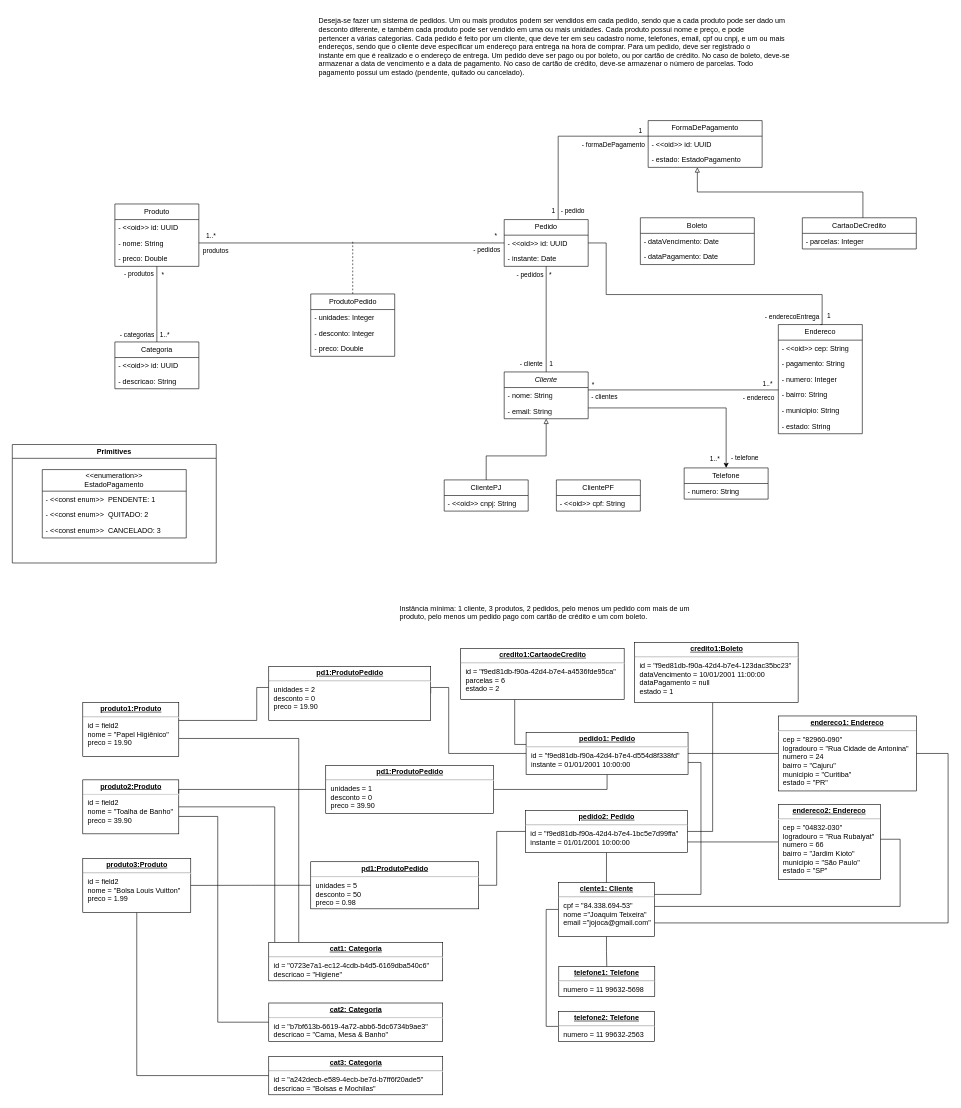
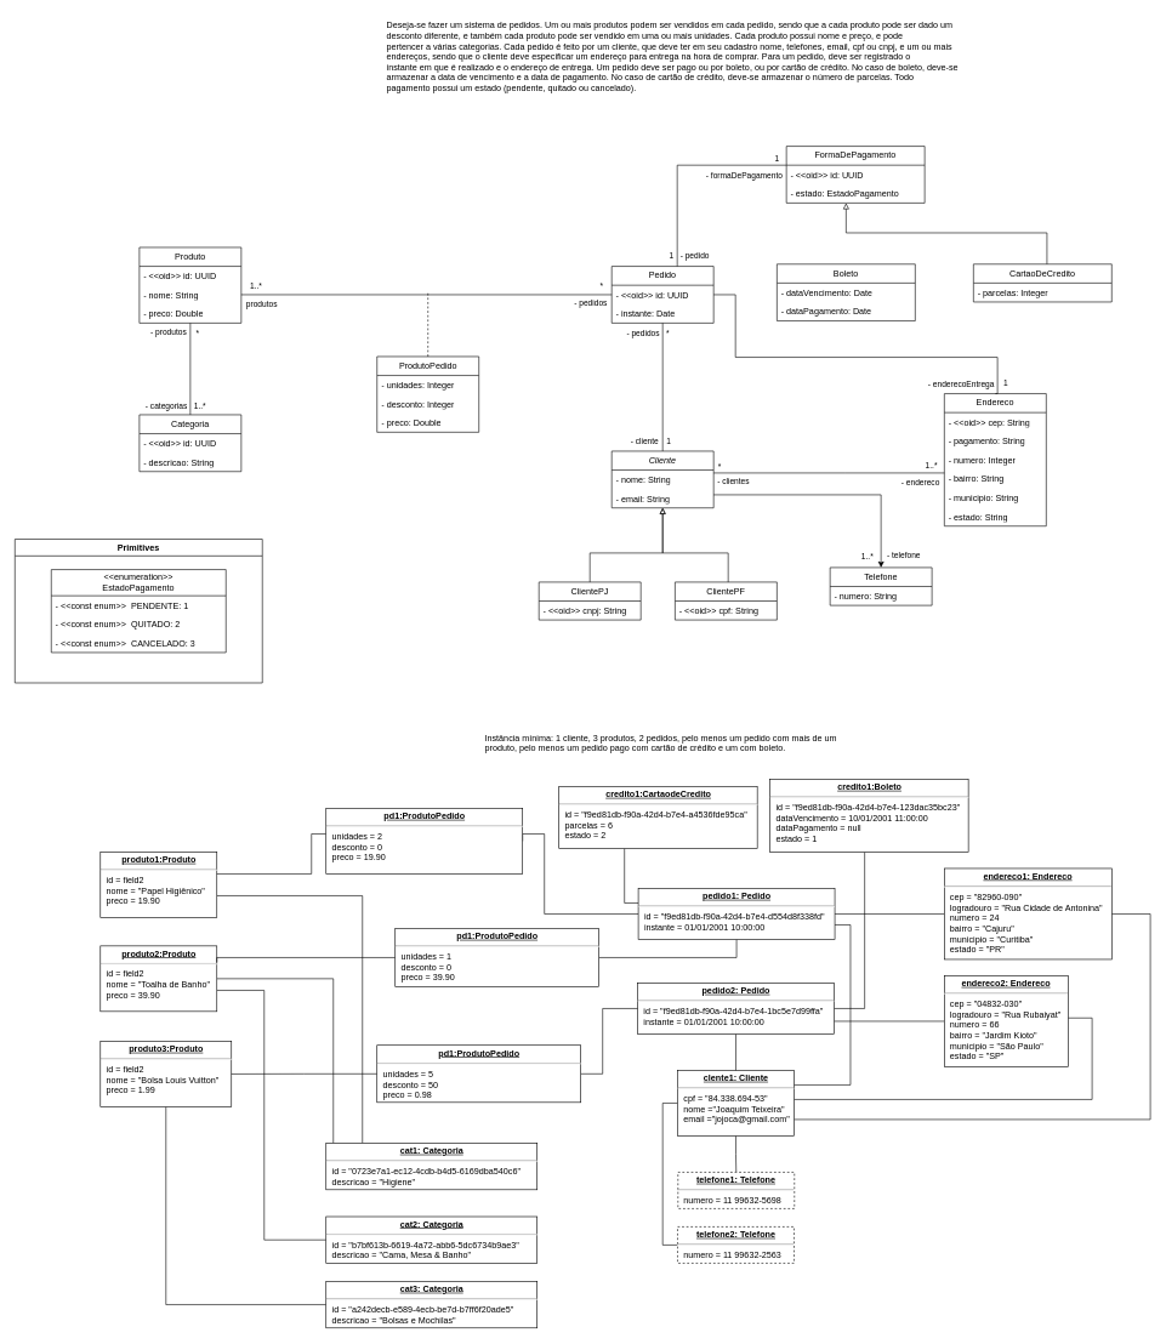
+ <mxCell id="29" style="edgeStyle=orthogonalEdgeStyle;rounded=0;orthogonalLoop=1;jettySize=auto;html=1;endArrow=none;endFill=0;startArrow=block;startFill=0;" edge="1" parent="1" source="35" target="45"><mxGeometry relative="1" as="geometry"><Array as="points"><mxPoint x="910" y="759" /><mxPoint x="1000" y="759" /></Array></mxGeometry></mxCell>
- <mxCell id="103" value="&lt;p style=&quot;margin:0px;margin-top:4px;text-align:center;text-decoration:underline;&quot;&gt;&lt;b&gt;telefone1: Telefone&lt;/b&gt;&lt;/p&gt;&lt;hr&gt;&lt;p style=&quot;margin:0px;margin-left:8px;&quot;&gt;numero = 11 99632-5698&lt;/p&gt;" style="verticalAlign=top;align=left;overflow=fill;fontSize=12;fontFamily=Helvetica;html=1;whiteSpace=wrap;" vertex="1" parent="1"><mxGeometry x="931" y="1610" width="160" height="50" as="geometry" /></mxCell>
+ <mxCell id="103" value="&lt;p style=&quot;margin:0px;margin-top:4px;text-align:center;text-decoration:underline;&quot;&gt;&lt;b&gt;telefone1: Telefone&lt;/b&gt;&lt;/p&gt;&lt;hr&gt;&lt;p style=&quot;margin:0px;margin-left:8px;&quot;&gt;numero = 11 99632-5698&lt;/p&gt;" style="verticalAlign=top;align=left;overflow=fill;fontSize=12;fontFamily=Helvetica;html=1;whiteSpace=wrap;dashed=1;" vertex="1" parent="1"><mxGeometry x="931" y="1610" width="160" height="50" as="geometry" /></mxCell>
- <mxCell id="104" value="&lt;p style=&quot;margin:0px;margin-top:4px;text-align:center;text-decoration:underline;&quot;&gt;&lt;b&gt;telefone2: Telefone&lt;/b&gt;&lt;/p&gt;&lt;hr&gt;&lt;p style=&quot;margin:0px;margin-left:8px;&quot;&gt;numero = 11 99632-2563&lt;/p&gt;" style="verticalAlign=top;align=left;overflow=fill;fontSize=12;fontFamily=Helvetica;html=1;whiteSpace=wrap;" vertex="1" parent="1"><mxGeometry x="930.5" y="1685" width="160" height="50" as="geometry" /></mxCell>
+ <mxCell id="104" value="&lt;p style=&quot;margin:0px;margin-top:4px;text-align:center;text-decoration:underline;&quot;&gt;&lt;b&gt;telefone2: Telefone&lt;/b&gt;&lt;/p&gt;&lt;hr&gt;&lt;p style=&quot;margin:0px;margin-left:8px;&quot;&gt;numero = 11 99632-2563&lt;/p&gt;" style="verticalAlign=top;align=left;overflow=fill;fontSize=12;fontFamily=Helvetica;html=1;whiteSpace=wrap;dashed=1;" vertex="1" parent="1"><mxGeometry x="930.5" y="1685" width="160" height="50" as="geometry" /></mxCell>
